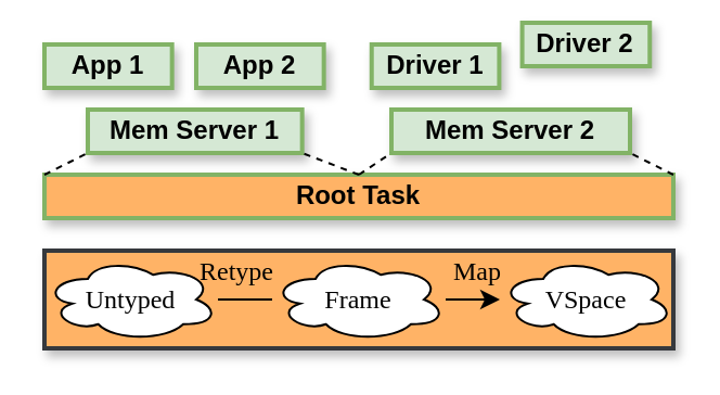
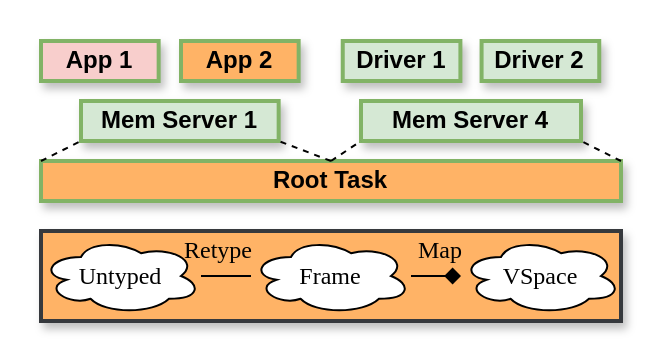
- <mxCell id="13" value="&lt;b&gt;Driver 2&lt;/b&gt;" style="rounded=0;whiteSpace=wrap;html=1;fillColor=#d5e8d4;strokeColor=#82b366;strokeWidth=2;container=0;shadow=1;" vertex="1" parent="1"><mxGeometry x="240.29" y="10" width="58.83" height="20" as="geometry" /></mxCell>
+ <mxCell id="13" value="&lt;b&gt;Driver 2&lt;/b&gt;" style="rounded=0;whiteSpace=wrap;html=1;fillColor=#d5e8d4;strokeColor=#82b366;strokeWidth=2;container=0;shadow=1;" vertex="1" parent="1"><mxGeometry x="240.29" y="20" width="58.83" height="20" as="geometry" /></mxCell>
- <mxCell id="10" value="&lt;b&gt;App 1&lt;/b&gt;" style="rounded=0;whiteSpace=wrap;html=1;fillColor=#d5e8d4;strokeColor=#82b366;strokeWidth=2;container=0;shadow=1;" vertex="1" parent="1"><mxGeometry x="20" y="20" width="58.83" height="20" as="geometry" /></mxCell>
+ <mxCell id="10" value="&lt;b&gt;App 1&lt;/b&gt;" style="rounded=0;whiteSpace=wrap;html=1;fillColor=#f8cecc;strokeColor=#82b366;strokeWidth=2;container=0;shadow=1;" vertex="1" parent="1"><mxGeometry x="20" y="20" width="58.83" height="20" as="geometry" /></mxCell>
- <mxCell id="11" value="&lt;b&gt;App 2&lt;/b&gt;" style="rounded=0;whiteSpace=wrap;html=1;fillColor=#d5e8d4;strokeColor=#82b366;strokeWidth=2;container=0;shadow=1;" vertex="1" parent="1"><mxGeometry x="90" y="20" width="58.83" height="20" as="geometry" /></mxCell>
+ <mxCell id="11" value="&lt;b&gt;App 2&lt;/b&gt;" style="rounded=0;whiteSpace=wrap;html=1;fillColor=#ffb366;strokeColor=#82b366;strokeWidth=2;container=0;shadow=1;" vertex="1" parent="1"><mxGeometry x="90" y="20" width="58.83" height="20" as="geometry" /></mxCell>
- <mxCell id="4" value="&lt;b&gt;Mem Server 2&lt;/b&gt;" style="rounded=0;whiteSpace=wrap;html=1;fillColor=#d5e8d4;strokeColor=#82b366;strokeWidth=2;container=0;shadow=1;" vertex="1" parent="1"><mxGeometry x="180" y="50" width="110" height="20" as="geometry" /></mxCell>
+ <mxCell id="4" value="&lt;b&gt;Mem Server 4&lt;/b&gt;" style="rounded=0;whiteSpace=wrap;html=1;fillColor=#d5e8d4;strokeColor=#82b366;strokeWidth=2;container=0;shadow=1;" vertex="1" parent="1"><mxGeometry x="180" y="50" width="110" height="20" as="geometry" /></mxCell>
- <mxCell id="16" value="" style="edgeStyle=orthogonalEdgeStyle;rounded=0;orthogonalLoop=1;jettySize=auto;html=1;" edge="1" parent="1" source="17" target="18"><mxGeometry relative="1" as="geometry" /></mxCell>
+ <mxCell id="16" value="" style="edgeStyle=orthogonalEdgeStyle;rounded=0;orthogonalLoop=1;jettySize=auto;html=1;endArrow=diamond;" edge="1" parent="1" source="17" target="18"><mxGeometry relative="1" as="geometry" /></mxCell>
